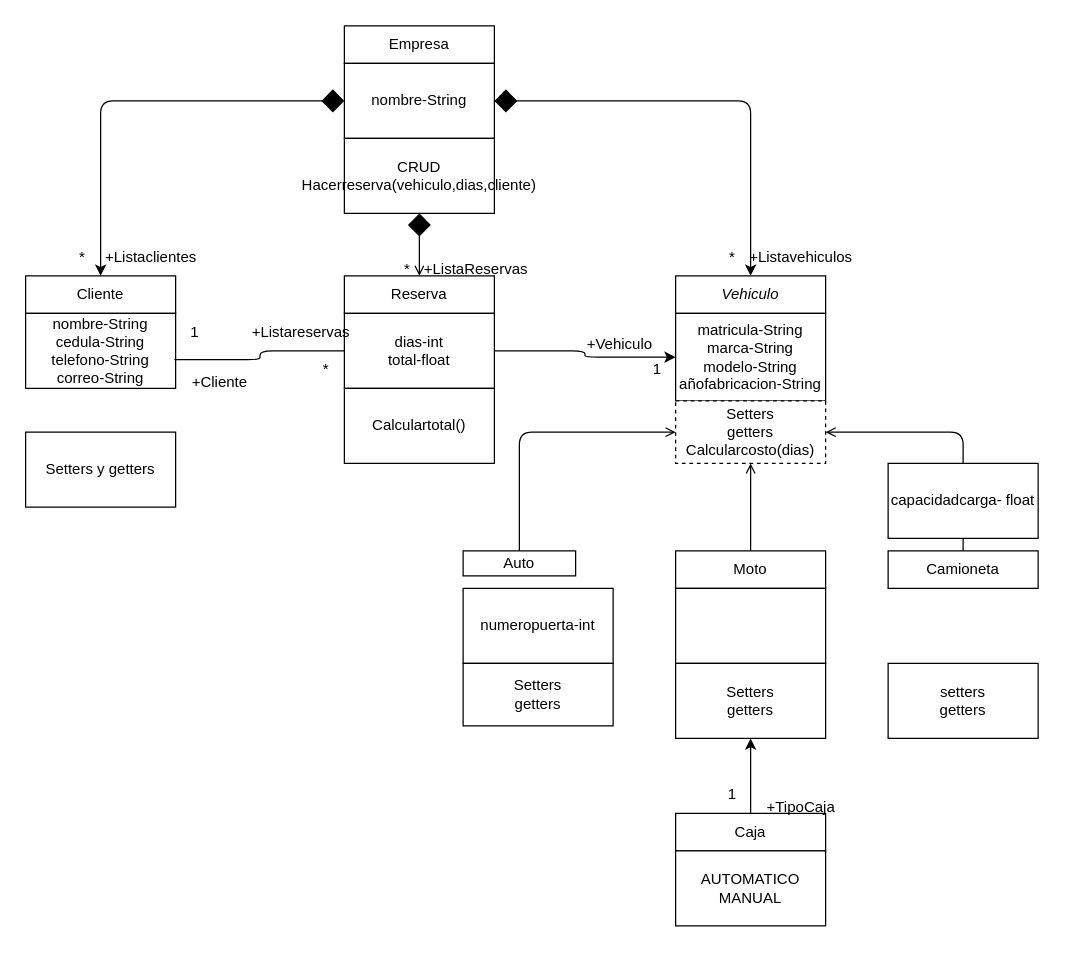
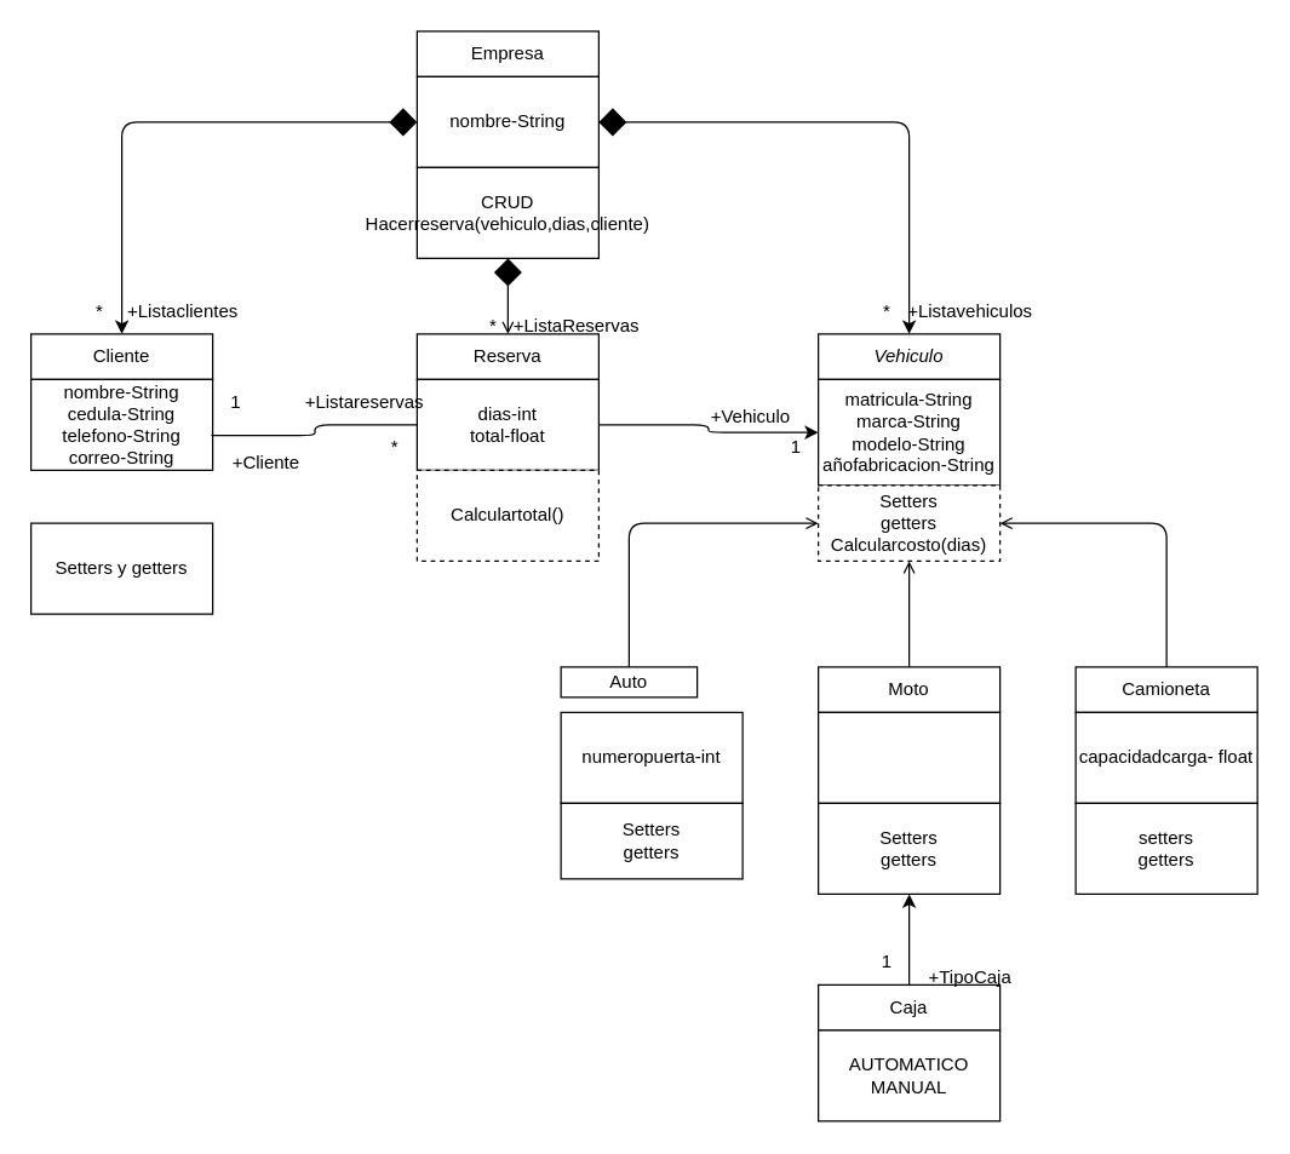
- <mxCell id="43" value="Calculartotal()" style="whiteSpace=wrap;html=1;" parent="1" vertex="1"><mxGeometry x="275" y="310" width="120" height="60" as="geometry" /></mxCell>
+ <mxCell id="43" value="Calculartotal()" style="whiteSpace=wrap;html=1;dashed=1;" parent="1" vertex="1"><mxGeometry x="275" y="310" width="120" height="60" as="geometry" /></mxCell>
- <mxCell id="24" value="capacidadcarga- float" style="whiteSpace=wrap;html=1;" parent="1" vertex="1"><mxGeometry x="710" y="370" width="120" height="60" as="geometry" /></mxCell>
+ <mxCell id="24" value="capacidadcarga- float" style="whiteSpace=wrap;html=1;" parent="1" vertex="1"><mxGeometry x="710" y="470" width="120" height="60" as="geometry" /></mxCell>
